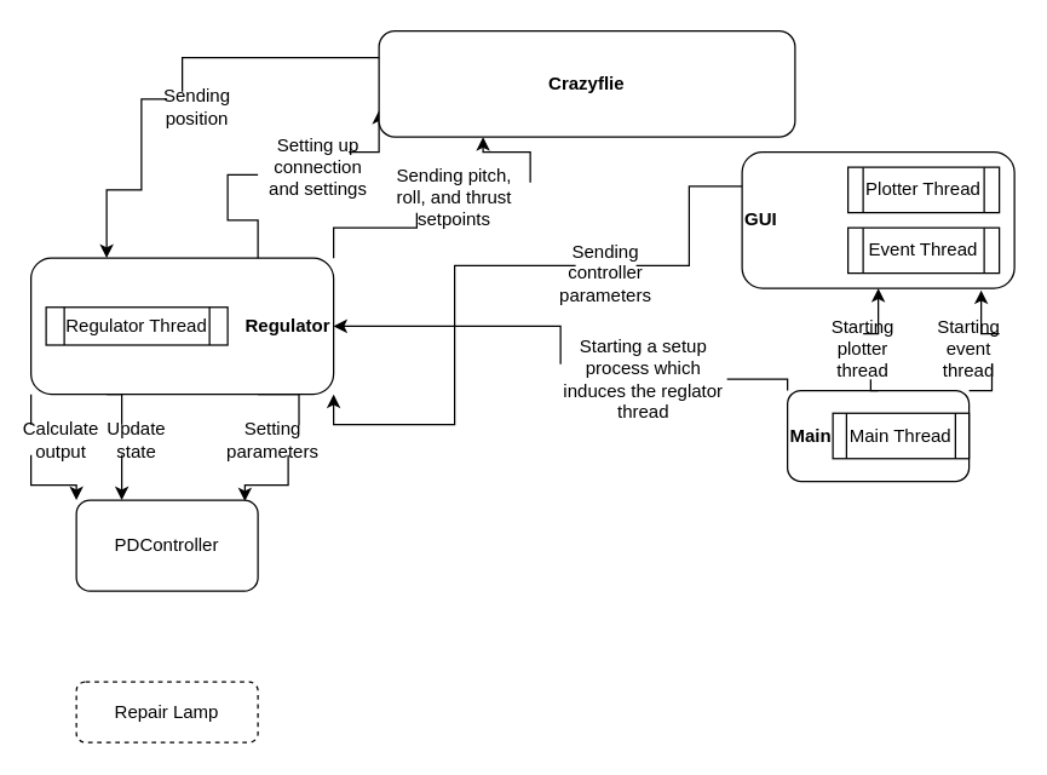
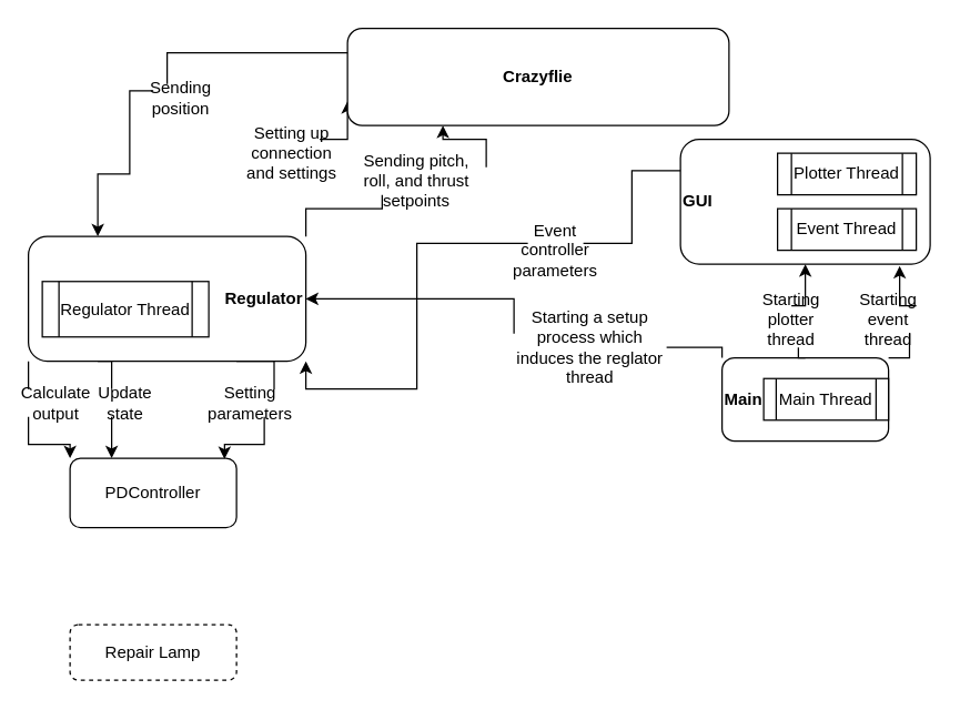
- <mxCell id="19" value="" style="edgeStyle=orthogonalEdgeStyle;rounded=0;orthogonalLoop=1;jettySize=auto;html=1;exitX=0.75;exitY=0;exitDx=0;exitDy=0;entryX=0;entryY=0.75;entryDx=0;entryDy=0;endArrow=none;" edge="1" parent="1" source="12" target="18"><mxGeometry relative="1" as="geometry"><mxPoint x="237.5" y="170" as="sourcePoint" /><mxPoint x="250" y="72.5" as="targetPoint" /></mxGeometry></mxCell>
- <mxCell id="22" value="Sending controller parameters" style="text;html=1;strokeColor=none;fillColor=none;align=center;verticalAlign=middle;whiteSpace=wrap;rounded=0;" vertex="1" parent="1"><mxGeometry x="380" y="170" width="40" height="20" as="geometry" /></mxCell>
+ <mxCell id="22" value="Event controller parameters" style="text;html=1;strokeColor=none;fillColor=none;align=center;verticalAlign=middle;whiteSpace=wrap;rounded=0;" vertex="1" parent="1"><mxGeometry x="380" y="170" width="40" height="20" as="geometry" /></mxCell>
- <mxCell id="13" value="Regulator Thread" style="shape=process;whiteSpace=wrap;html=1;backgroundOutline=1;" vertex="1" parent="1"><mxGeometry x="30" y="202.5" width="120" height="25" as="geometry" /></mxCell>
+ <mxCell id="13" value="Regulator Thread" style="shape=process;whiteSpace=wrap;html=1;backgroundOutline=1;" vertex="1" parent="1"><mxGeometry x="30" y="202.5" width="120" height="40" as="geometry" /></mxCell>
- <mxCell id="31" value="PDController" style="rounded=1;whiteSpace=wrap;html=1;" vertex="1" parent="1"><mxGeometry x="50" y="330" width="120" height="60" as="geometry" /></mxCell>
+ <mxCell id="31" value="PDController" style="rounded=1;whiteSpace=wrap;html=1;" vertex="1" parent="1"><mxGeometry x="50" y="330" width="120" height="50" as="geometry" /></mxCell>
